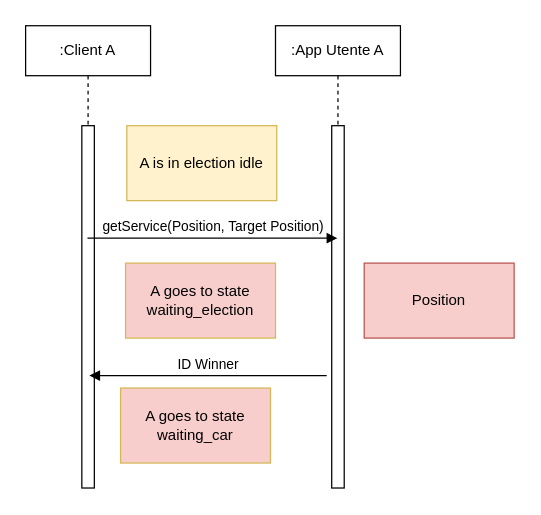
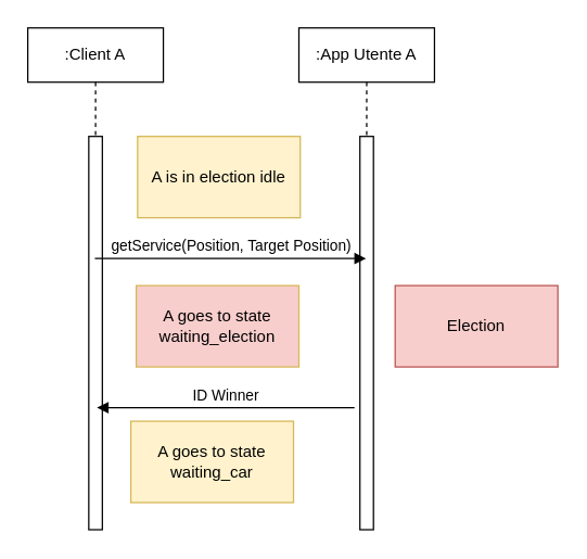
- <mxCell id="11" value="Position" style="rounded=0;whiteSpace=wrap;html=1;fillColor=#f8cecc;strokeColor=#b85450;" parent="1" vertex="1"><mxGeometry x="291" y="210" width="120" height="60" as="geometry" /></mxCell>
+ <mxCell id="11" value="Election" style="rounded=0;whiteSpace=wrap;html=1;fillColor=#f8cecc;strokeColor=#b85450;" parent="1" vertex="1"><mxGeometry x="291" y="210" width="120" height="60" as="geometry" /></mxCell>
- <mxCell id="10" value="A goes to state waiting_car" style="rounded=0;whiteSpace=wrap;html=1;fillColor=#f8cecc;strokeColor=#d6b656;" parent="1" vertex="1"><mxGeometry x="96" y="310" width="120" height="60" as="geometry" /></mxCell>
+ <mxCell id="10" value="A goes to state waiting_car" style="rounded=0;whiteSpace=wrap;html=1;fillColor=#fff2cc;strokeColor=#d6b656;" parent="1" vertex="1"><mxGeometry x="96" y="310" width="120" height="60" as="geometry" /></mxCell>
